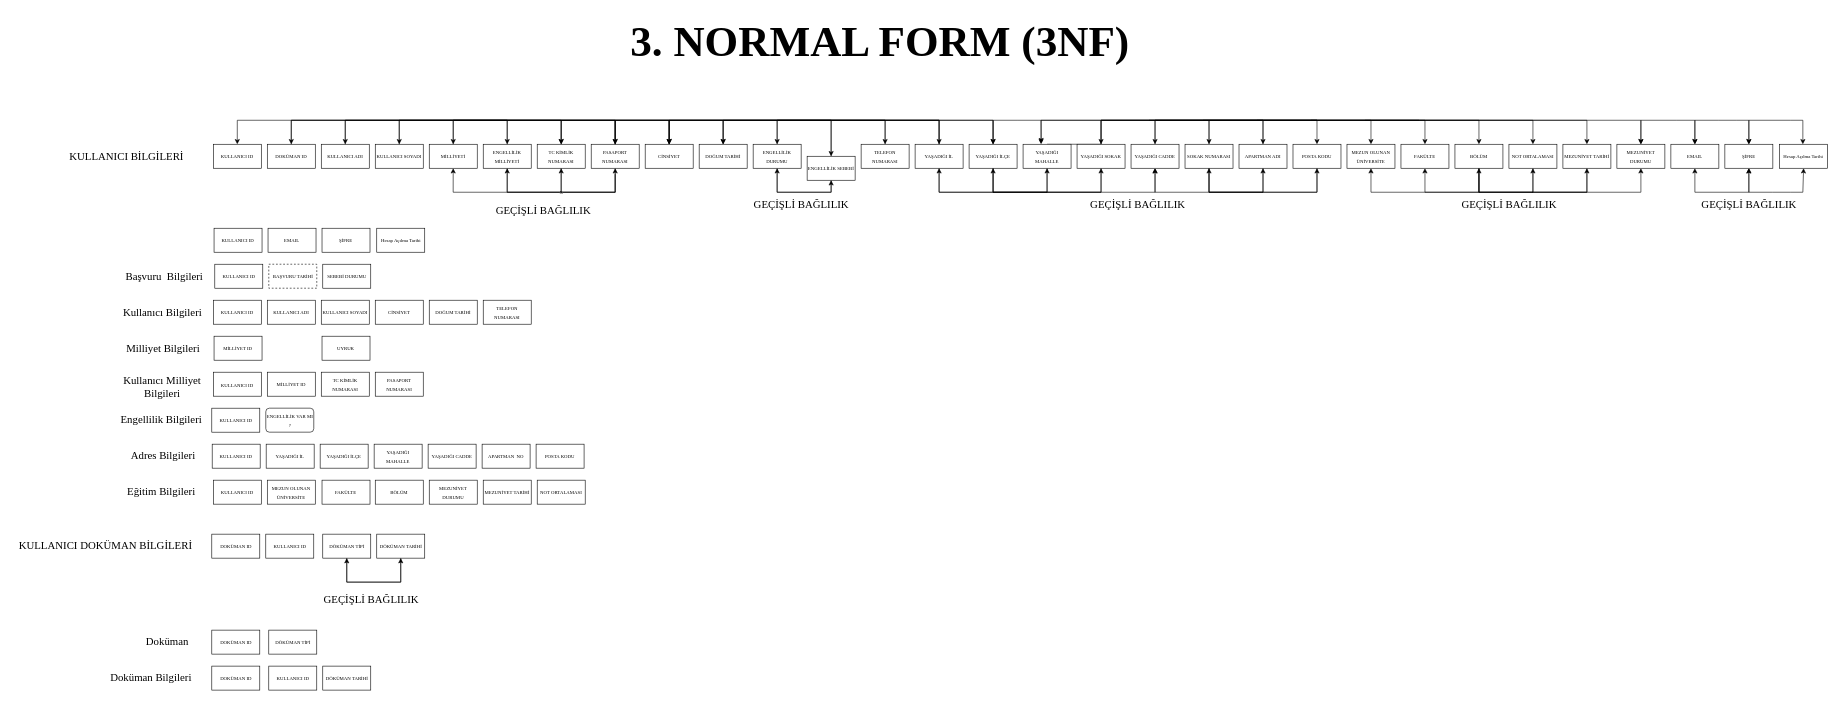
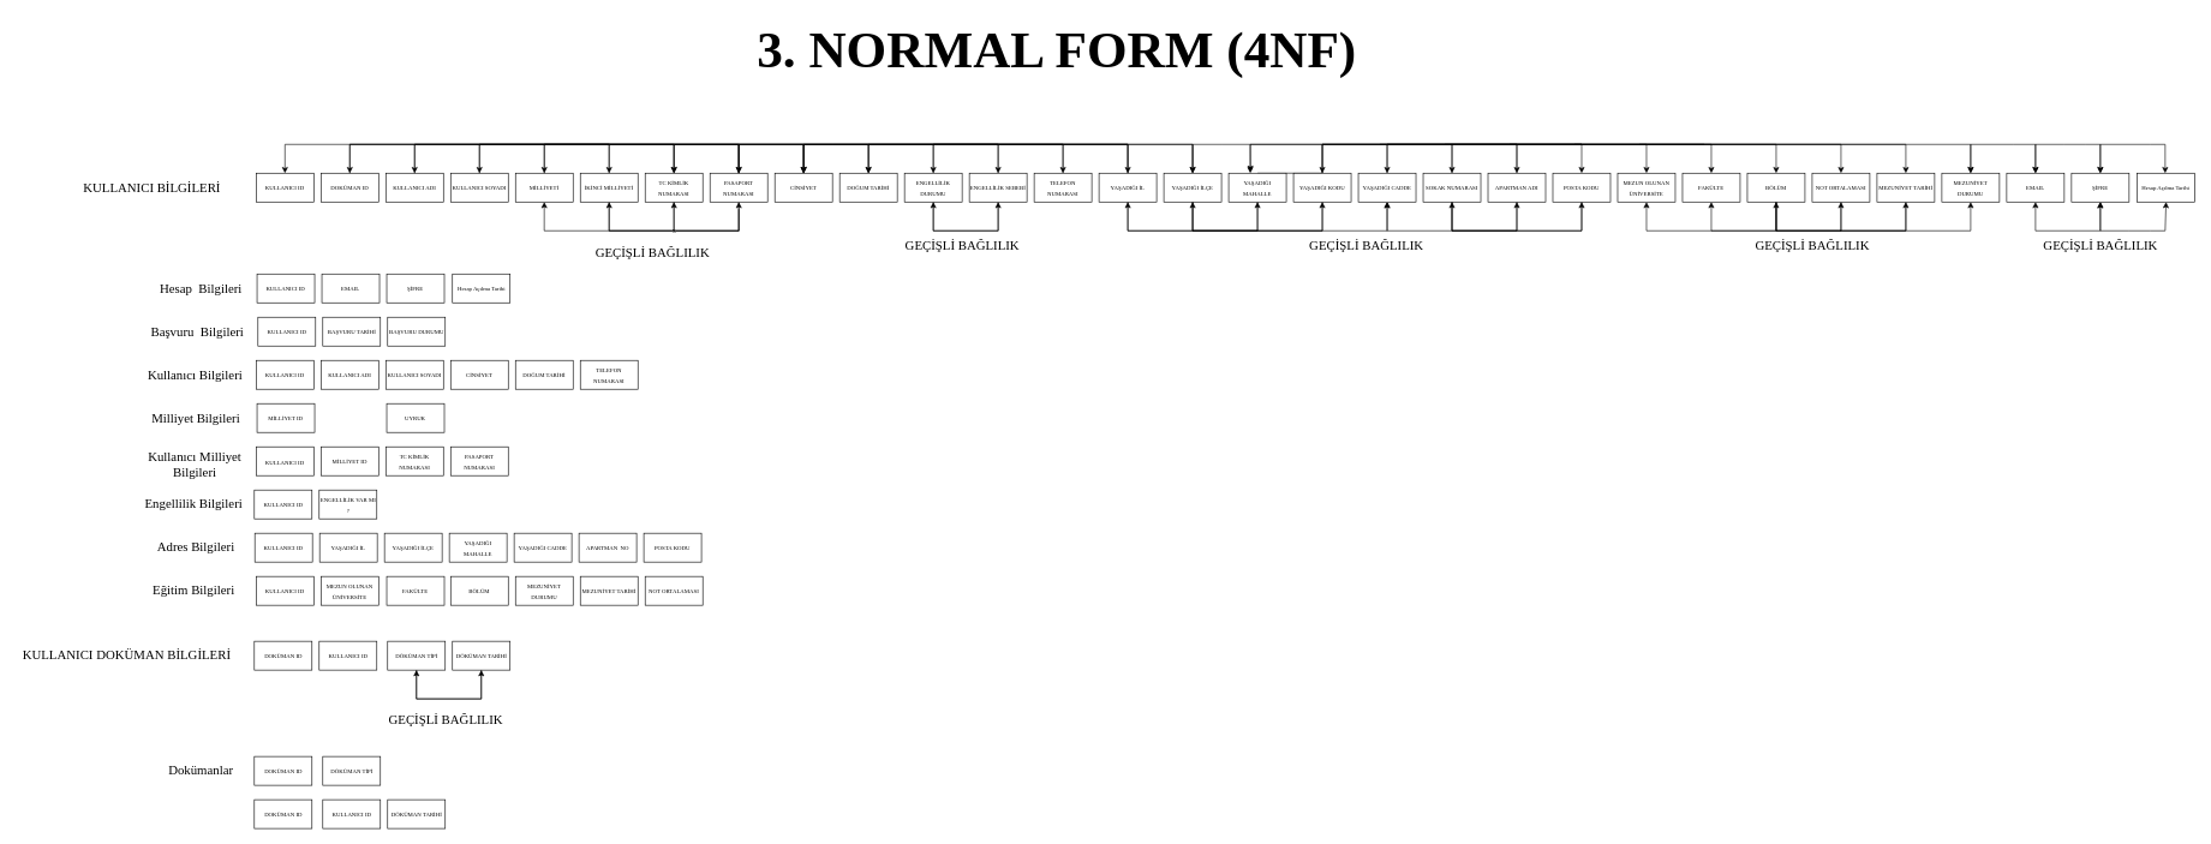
- <mxCell id="103" value="&lt;font style=&quot;font-size: 72px;&quot; face=&quot;Times New Roman&quot;&gt;&lt;b style=&quot;&quot;&gt;3. NORMAL FORM (3NF)&amp;nbsp;&lt;/b&gt;&lt;/font&gt;" style="text;html=1;align=center;verticalAlign=middle;resizable=0;points=[];autosize=1;strokeColor=none;fillColor=none;" parent="1" vertex="1"><mxGeometry x="1040" y="20" width="870" height="100" as="geometry" /></mxCell>
+ <mxCell id="103" value="&lt;font style=&quot;font-size: 72px;&quot; face=&quot;Times New Roman&quot;&gt;&lt;b style=&quot;&quot;&gt;3. NORMAL FORM (4NF)&amp;nbsp;&lt;/b&gt;&lt;/font&gt;" style="text;html=1;align=center;verticalAlign=middle;resizable=0;points=[];autosize=1;strokeColor=none;fillColor=none;" parent="1" vertex="1"><mxGeometry x="1040" y="20" width="870" height="100" as="geometry" /></mxCell>
- <mxCell id="7" value="&lt;font style=&quot;font-size: 8px;&quot; face=&quot;Times New Roman&quot;&gt;ENGELLİLİK MİLLİYETİ&lt;/font&gt;" style="rounded=0;whiteSpace=wrap;html=1;" parent="1" vertex="1"><mxGeometry x="805" y="240" width="80" height="40" as="geometry" /></mxCell>
+ <mxCell id="7" value="&lt;font style=&quot;font-size: 8px;&quot; face=&quot;Times New Roman&quot;&gt;İKİNCİ MİLLİYETİ&lt;/font&gt;" style="rounded=0;whiteSpace=wrap;html=1;" parent="1" vertex="1"><mxGeometry x="805" y="240" width="80" height="40" as="geometry" /></mxCell>
- <mxCell id="85" value="&lt;font style=&quot;font-size: 8px;&quot; face=&quot;Times New Roman&quot;&gt;YAŞADIĞI SOKAK&lt;/font&gt;" style="rounded=0;whiteSpace=wrap;html=1;" parent="1" vertex="1"><mxGeometry x="1795" y="240" width="80" height="40" as="geometry" /></mxCell>
+ <mxCell id="85" value="&lt;font style=&quot;font-size: 8px;&quot; face=&quot;Times New Roman&quot;&gt;YAŞADIĞI KODU&lt;/font&gt;" style="rounded=0;whiteSpace=wrap;html=1;" parent="1" vertex="1"><mxGeometry x="1795" y="240" width="80" height="40" as="geometry" /></mxCell>
- <mxCell id="19" value="&lt;font style=&quot;font-size: 8px;&quot; face=&quot;Times New Roman&quot;&gt;ENGELLİLİK SEBEBİ&lt;/font&gt;" style="rounded=0;whiteSpace=wrap;html=1;" parent="1" vertex="1"><mxGeometry x="1345" y="260" width="80" height="40" as="geometry" /></mxCell>
+ <mxCell id="19" value="&lt;font style=&quot;font-size: 8px;&quot; face=&quot;Times New Roman&quot;&gt;ENGELLİLİK SEBEBİ&lt;/font&gt;" style="rounded=0;whiteSpace=wrap;html=1;" parent="1" vertex="1"><mxGeometry x="1345" y="240" width="80" height="40" as="geometry" /></mxCell>
+ <mxCell id="129" value="Hesap&amp;nbsp; Bilgileri" style="text;html=1;align=center;verticalAlign=middle;resizable=0;points=[];autosize=1;strokeColor=none;fillColor=none;fontSize=18;fontFamily=Times New Roman;" parent="1" vertex="1"><mxGeometry x="207.5" y="380" width="140" height="40" as="geometry" /></mxCell>
- <mxCell id="116" value="&lt;font face=&quot;Times New Roman&quot;&gt;&lt;span style=&quot;font-size: 8px;&quot;&gt;BAŞVURU TARİHİ&lt;/span&gt;&lt;/font&gt;" style="rounded=0;whiteSpace=wrap;html=1;dashed=1;" parent="1" vertex="1"><mxGeometry x="447.5" y="440" width="80" height="40" as="geometry" /></mxCell>
+ <mxCell id="116" value="&lt;font face=&quot;Times New Roman&quot;&gt;&lt;span style=&quot;font-size: 8px;&quot;&gt;BAŞVURU TARİHİ&lt;/span&gt;&lt;/font&gt;" style="rounded=0;whiteSpace=wrap;html=1;" parent="1" vertex="1"><mxGeometry x="447.5" y="440" width="80" height="40" as="geometry" /></mxCell>
- <mxCell id="118" value="&lt;font style=&quot;font-size: 8px;&quot; face=&quot;Times New Roman&quot;&gt;SEBEBİ DURUMU&lt;/font&gt;" style="rounded=0;whiteSpace=wrap;html=1;" parent="1" vertex="1"><mxGeometry x="537.5" y="440" width="80" height="40" as="geometry" /></mxCell>
+ <mxCell id="118" value="&lt;font style=&quot;font-size: 8px;&quot; face=&quot;Times New Roman&quot;&gt;BAŞVURU DURUMU&lt;/font&gt;" style="rounded=0;whiteSpace=wrap;html=1;" parent="1" vertex="1"><mxGeometry x="537.5" y="440" width="80" height="40" as="geometry" /></mxCell>
- <mxCell id="104" value="&lt;font style=&quot;font-size: 8px;&quot; face=&quot;Times New Roman&quot;&gt;ENGELLİLİK VAR MI ?&lt;/font&gt;" style="whiteSpace=wrap;html=1;rounded=1;" parent="1" vertex="1"><mxGeometry x="442.5" y="680" width="80" height="40" as="geometry" /></mxCell>
+ <mxCell id="104" value="&lt;font style=&quot;font-size: 8px;&quot; face=&quot;Times New Roman&quot;&gt;ENGELLİLİK VAR MI ?&lt;/font&gt;" style="rounded=0;whiteSpace=wrap;html=1;" parent="1" vertex="1"><mxGeometry x="442.5" y="680" width="80" height="40" as="geometry" /></mxCell>
- <mxCell id="62" value="Doküman" style="text;html=1;align=center;verticalAlign=middle;resizable=0;points=[];autosize=1;strokeColor=none;fillColor=none;fontSize=18;fontFamily=Times New Roman;" parent="1" vertex="1"><mxGeometry x="222.5" y="1050" width="110" height="40" as="geometry" /></mxCell>
+ <mxCell id="62" value="Dokümanlar" style="text;html=1;align=center;verticalAlign=middle;resizable=0;points=[];autosize=1;strokeColor=none;fillColor=none;fontSize=18;fontFamily=Times New Roman;" parent="1" vertex="1"><mxGeometry x="222.5" y="1050" width="110" height="40" as="geometry" /></mxCell>
- <mxCell id="63" value="Doküman Bilgileri&amp;nbsp;" style="text;html=1;align=center;verticalAlign=middle;resizable=0;points=[];autosize=1;strokeColor=none;fillColor=none;fontSize=18;fontFamily=Times New Roman;" parent="1" vertex="1"><mxGeometry x="172.5" y="1110" width="160" height="40" as="geometry" /></mxCell>
